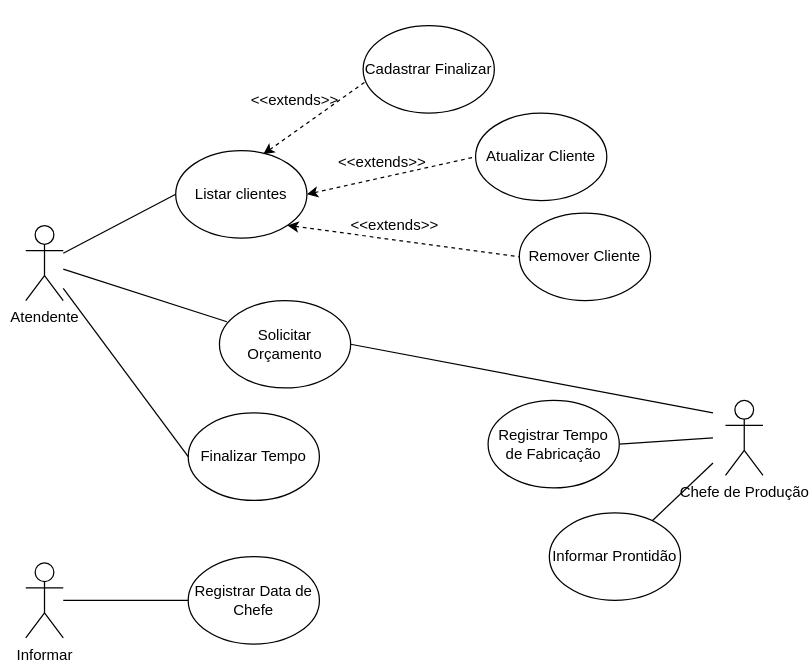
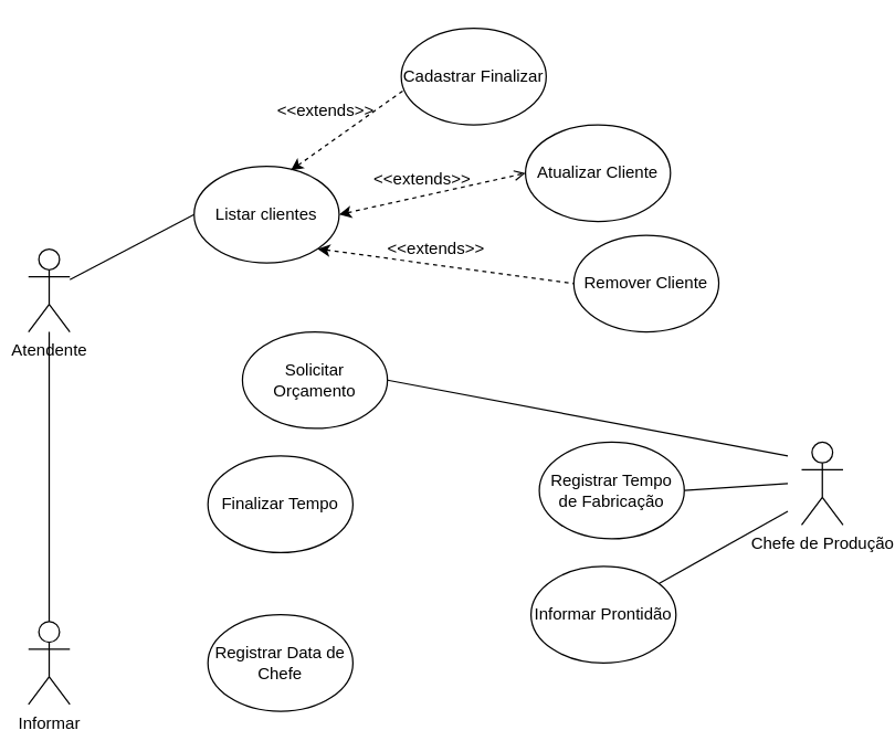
- <mxCell id="14" value="" style="endArrow=none;dashed=1;html=1;rounded=0;startArrow=classic;startFill=1;entryX=0;entryY=0.5;entryDx=0;entryDy=0;exitX=1;exitY=0.5;exitDx=0;exitDy=0;" edge="1" parent="1" source="7" target="10"><mxGeometry width="50" height="50" relative="1" as="geometry"><mxPoint x="310" y="210" as="sourcePoint" /><mxPoint x="373.045" y="114.03" as="targetPoint" /></mxGeometry></mxCell>
+ <mxCell id="14" value="" style="endArrow=open;dashed=1;html=1;rounded=0;startArrow=classic;startFill=1;entryX=0;entryY=0.5;entryDx=0;entryDy=0;exitX=1;exitY=0.5;exitDx=0;exitDy=0;" edge="1" parent="1" source="7" target="10"><mxGeometry width="50" height="50" relative="1" as="geometry"><mxPoint x="310" y="210" as="sourcePoint" /><mxPoint x="373.045" y="114.03" as="targetPoint" /></mxGeometry></mxCell>
- <mxCell id="4" value="" style="endArrow=none;html=1;rounded=0;entryX=0.057;entryY=0.243;entryDx=0;entryDy=0;entryPerimeter=0;" edge="1" parent="1" source="2" target="3"><mxGeometry width="50" height="50" relative="1" as="geometry"><mxPoint x="120" y="300" as="sourcePoint" /><mxPoint x="170" y="250" as="targetPoint" /></mxGeometry></mxCell>
+ <mxCell id="4" value="" style="endArrow=none;html=1;rounded=0;" edge="1" parent="1" source="2" target="22"><mxGeometry width="50" height="50" relative="1" as="geometry"><mxPoint x="120" y="300" as="sourcePoint" /><mxPoint x="170" y="250" as="targetPoint" /></mxGeometry></mxCell>
- <mxCell id="6" value="" style="endArrow=none;html=1;rounded=0;entryX=0;entryY=0.5;entryDx=0;entryDy=0;" edge="1" parent="1" source="2" target="5"><mxGeometry width="50" height="50" relative="1" as="geometry"><mxPoint x="90" y="194.565" as="sourcePoint" /><mxPoint x="190" y="225" as="targetPoint" /></mxGeometry></mxCell>
- <mxCell id="20" value="Informar Prontidão" style="ellipse;whiteSpace=wrap;html=1;" vertex="1" parent="1"><mxGeometry x="439" y="410" width="105" height="70" as="geometry" /></mxCell>
+ <mxCell id="20" value="Informar Prontidão" style="ellipse;whiteSpace=wrap;html=1;" vertex="1" parent="1"><mxGeometry x="384" y="410" width="105" height="70" as="geometry" /></mxCell>
- <mxCell id="24" value="" style="endArrow=none;html=1;rounded=0;entryX=0;entryY=0.5;entryDx=0;entryDy=0;" edge="1" parent="1" source="22" target="23"><mxGeometry width="50" height="50" relative="1" as="geometry"><mxPoint x="50" y="540" as="sourcePoint" /><mxPoint x="150" y="440" as="targetPoint" /></mxGeometry></mxCell>
